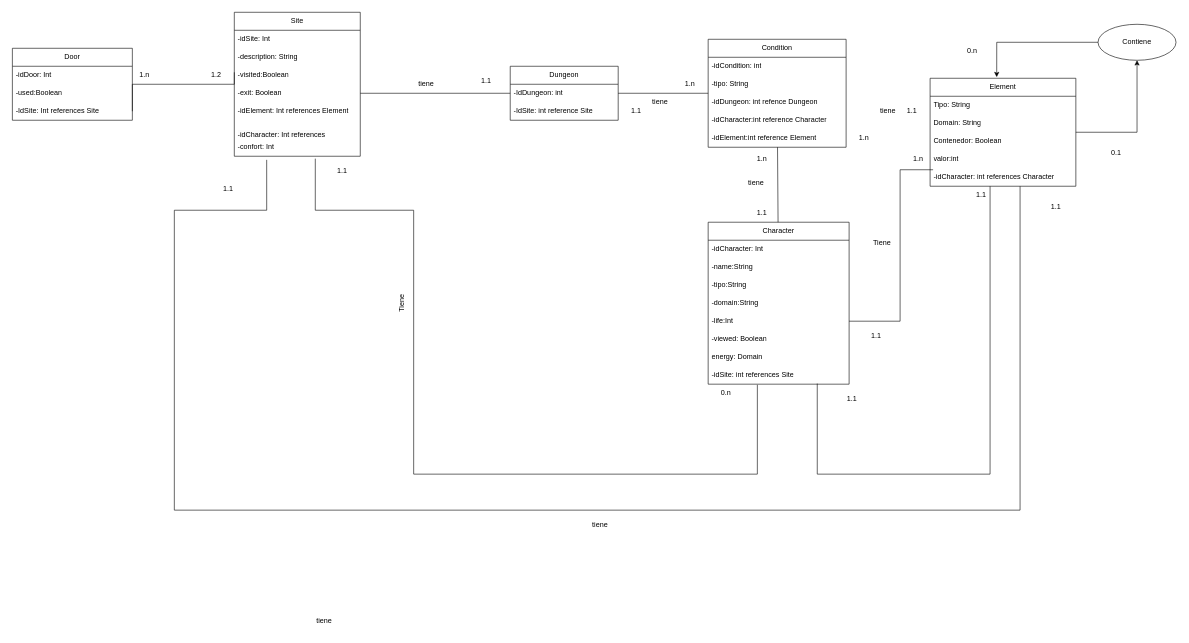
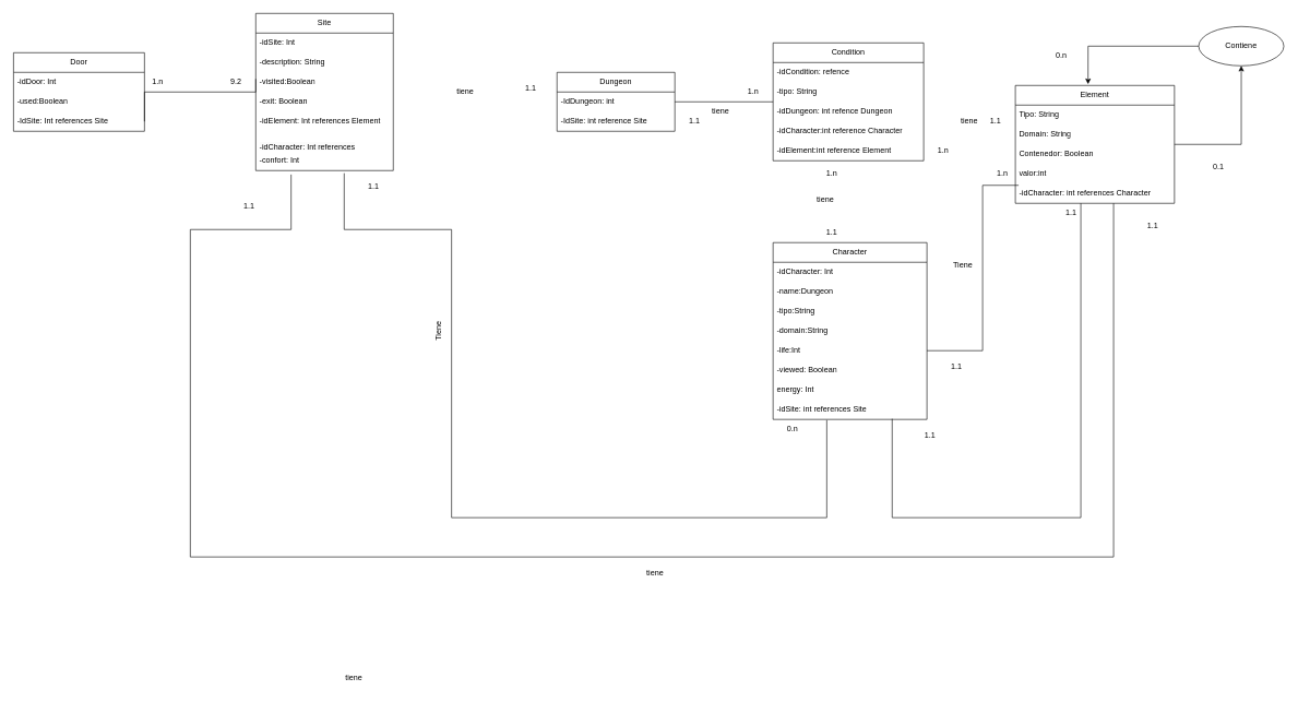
- <mxCell id="59" value="-idCondition: int" style="text;strokeColor=none;fillColor=none;align=left;verticalAlign=middle;spacingLeft=4;spacingRight=4;overflow=hidden;points=[[0,0.5],[1,0.5]];portConstraint=eastwest;rotatable=0;whiteSpace=wrap;html=1;" vertex="1" parent="58"><mxGeometry y="30" width="230" height="30" as="geometry" /></mxCell>
+ <mxCell id="59" value="-idCondition: refence" style="text;strokeColor=none;fillColor=none;align=left;verticalAlign=middle;spacingLeft=4;spacingRight=4;overflow=hidden;points=[[0,0.5],[1,0.5]];portConstraint=eastwest;rotatable=0;whiteSpace=wrap;html=1;" vertex="1" parent="58"><mxGeometry y="30" width="230" height="30" as="geometry" /></mxCell>
- <mxCell id="18" value="1.2" style="text;html=1;strokeColor=none;fillColor=none;align=center;verticalAlign=middle;whiteSpace=wrap;rounded=0;" vertex="1" parent="1"><mxGeometry x="330" y="110" width="60" height="30" as="geometry" /></mxCell>
+ <mxCell id="18" value="9.2" style="text;html=1;strokeColor=none;fillColor=none;align=center;verticalAlign=middle;whiteSpace=wrap;rounded=0;" vertex="1" parent="1"><mxGeometry x="330" y="110" width="60" height="30" as="geometry" /></mxCell>
- <mxCell id="53" value="" style="endArrow=none;html=1;rounded=0;entryX=0;entryY=0.5;entryDx=0;entryDy=0;exitX=1;exitY=0.5;exitDx=0;exitDy=0;" edge="1" parent="1" source="29" target="51"><mxGeometry width="50" height="50" relative="1" as="geometry"><mxPoint x="660" y="200" as="sourcePoint" /><mxPoint x="710" y="150" as="targetPoint" /></mxGeometry></mxCell>
- <mxCell id="65" value="" style="endArrow=none;html=1;rounded=0;" edge="1" parent="1" source="33" target="58"><mxGeometry width="50" height="50" relative="1" as="geometry"><mxPoint x="1170" y="330" as="sourcePoint" /><mxPoint x="1220" y="280" as="targetPoint" /></mxGeometry></mxCell>
- <mxCell id="35" value="-name:String" style="text;strokeColor=none;fillColor=none;align=left;verticalAlign=middle;spacingLeft=4;spacingRight=4;overflow=hidden;points=[[0,0.5],[1,0.5]];portConstraint=eastwest;rotatable=0;whiteSpace=wrap;html=1;" vertex="1" parent="33"><mxGeometry y="60" width="235" height="30" as="geometry" /></mxCell>
+ <mxCell id="35" value="-name:Dungeon" style="text;strokeColor=none;fillColor=none;align=left;verticalAlign=middle;spacingLeft=4;spacingRight=4;overflow=hidden;points=[[0,0.5],[1,0.5]];portConstraint=eastwest;rotatable=0;whiteSpace=wrap;html=1;" vertex="1" parent="33"><mxGeometry y="60" width="235" height="30" as="geometry" /></mxCell>
- <mxCell id="40" value="energy: Domain" style="text;strokeColor=none;fillColor=none;align=left;verticalAlign=middle;spacingLeft=4;spacingRight=4;overflow=hidden;points=[[0,0.5],[1,0.5]];portConstraint=eastwest;rotatable=0;whiteSpace=wrap;html=1;" vertex="1" parent="33"><mxGeometry y="210" width="235" height="30" as="geometry" /></mxCell>
+ <mxCell id="40" value="energy: Int" style="text;strokeColor=none;fillColor=none;align=left;verticalAlign=middle;spacingLeft=4;spacingRight=4;overflow=hidden;points=[[0,0.5],[1,0.5]];portConstraint=eastwest;rotatable=0;whiteSpace=wrap;html=1;" vertex="1" parent="33"><mxGeometry y="210" width="235" height="30" as="geometry" /></mxCell>
